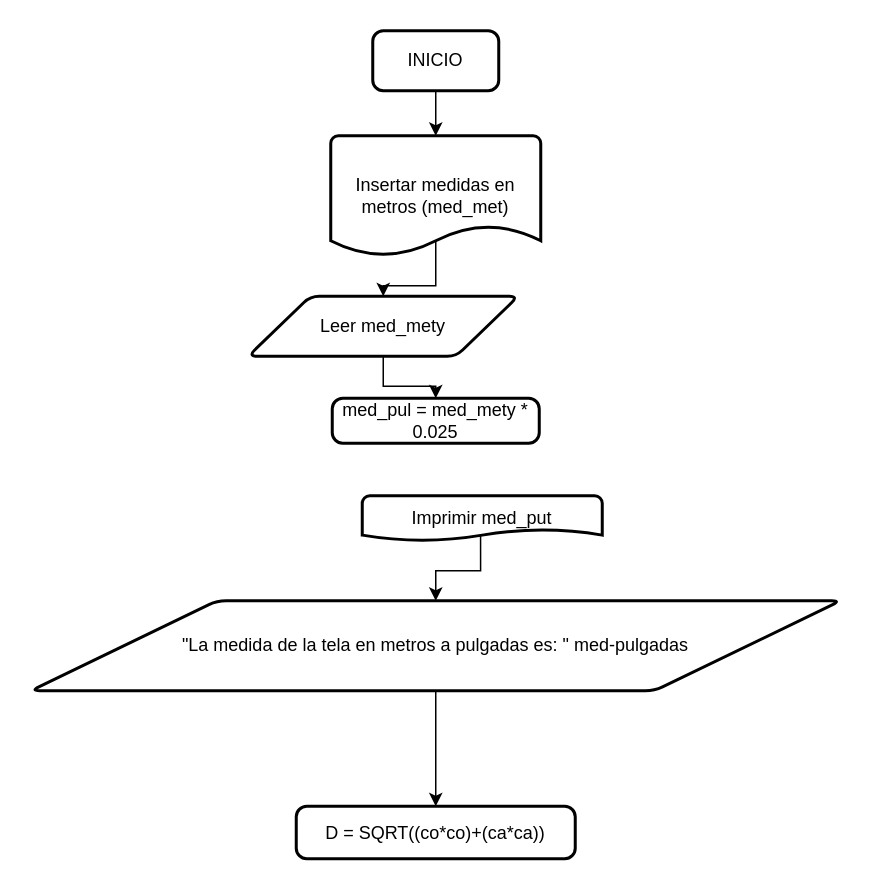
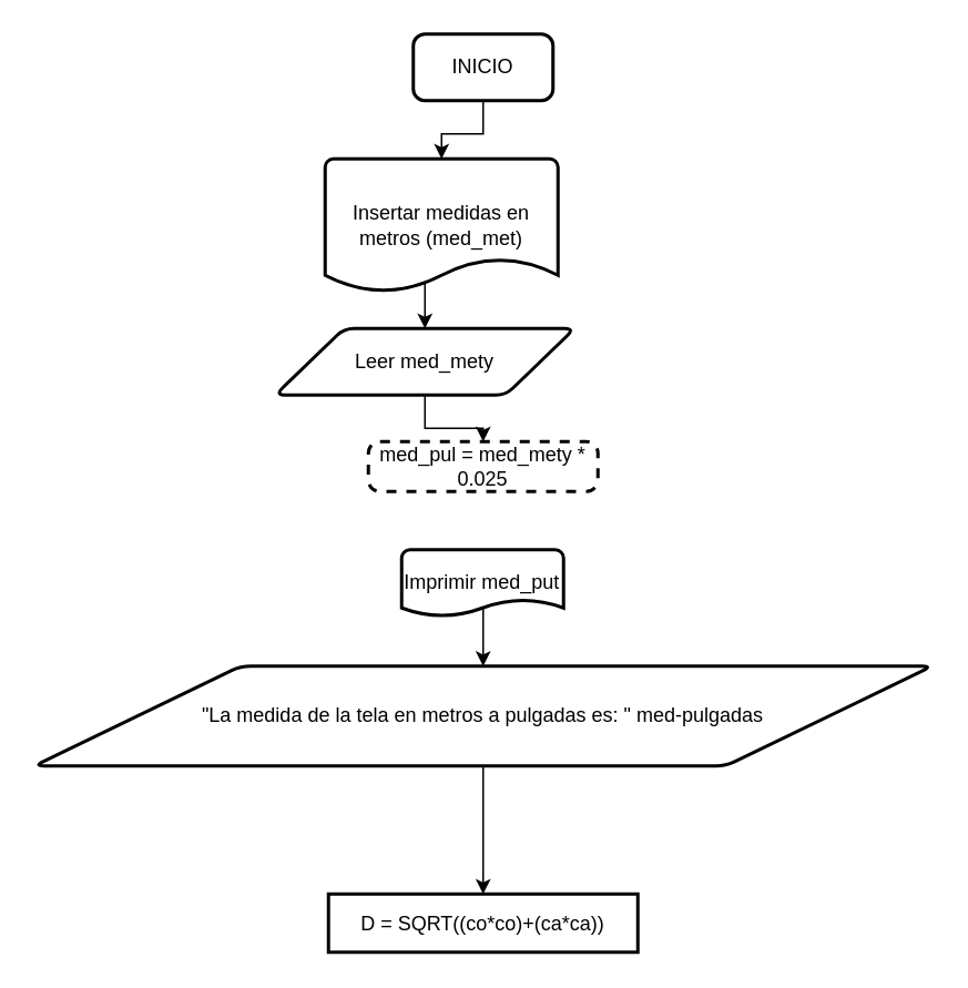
- <mxCell id="4" value="Insertar medidas en metros (med_met)" style="strokeWidth=2;html=1;shape=mxgraph.flowchart.document2;whiteSpace=wrap;size=0.25;" vertex="1" parent="1"><mxGeometry x="220" y="90" width="140" height="80" as="geometry" /></mxCell>
+ <mxCell id="4" value="Insertar medidas en metros (med_met)" style="strokeWidth=2;html=1;shape=mxgraph.flowchart.document2;whiteSpace=wrap;size=0.25;" vertex="1" parent="1"><mxGeometry x="195" y="95" width="140" height="80" as="geometry" /></mxCell>
- <mxCell id="7" value="med_pul = med_mety * 0.025" style="rounded=1;whiteSpace=wrap;html=1;absoluteArcSize=1;arcSize=14;strokeWidth=2;" vertex="1" parent="1"><mxGeometry x="221" y="265" width="138" height="30" as="geometry" /></mxCell>
+ <mxCell id="7" value="med_pul = med_mety * 0.025" style="rounded=1;whiteSpace=wrap;html=1;absoluteArcSize=1;arcSize=14;strokeWidth=2;dashed=1;" vertex="1" parent="1"><mxGeometry x="221" y="265" width="138" height="30" as="geometry" /></mxCell>
- <mxCell id="10" value="Imprimir med_put" style="strokeWidth=2;html=1;shape=mxgraph.flowchart.document2;whiteSpace=wrap;size=0.25;" vertex="1" parent="1"><mxGeometry x="241" y="330" width="160" height="30" as="geometry" /></mxCell>
+ <mxCell id="10" value="Imprimir med_put" style="strokeWidth=2;html=1;shape=mxgraph.flowchart.document2;whiteSpace=wrap;size=0.25;" vertex="1" parent="1"><mxGeometry x="241" y="330" width="97.33" height="40" as="geometry" /></mxCell>
- <mxCell id="13" value="D = SQRT((co*co)+(ca*ca))" style="rounded=1;whiteSpace=wrap;html=1;absoluteArcSize=1;arcSize=14;strokeWidth=2;" vertex="1" parent="1"><mxGeometry x="197" y="537" width="186" height="35" as="geometry" /></mxCell>
+ <mxCell id="13" value="D = SQRT((co*co)+(ca*ca))" style="whiteSpace=wrap;html=1;absoluteArcSize=1;arcSize=14;strokeWidth=2;rounded=0;" vertex="1" parent="1"><mxGeometry x="197" y="537" width="186" height="35" as="geometry" /></mxCell>
